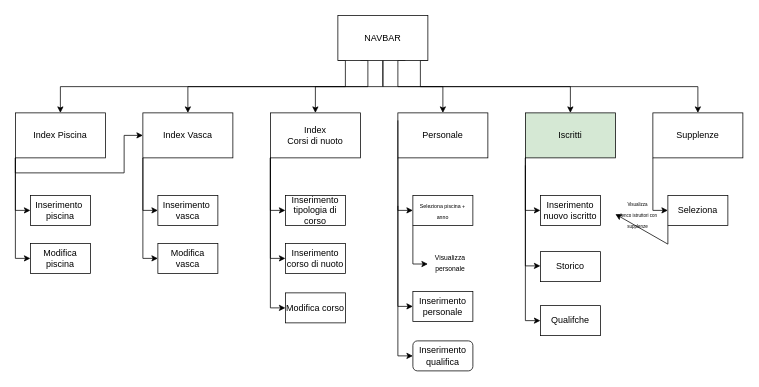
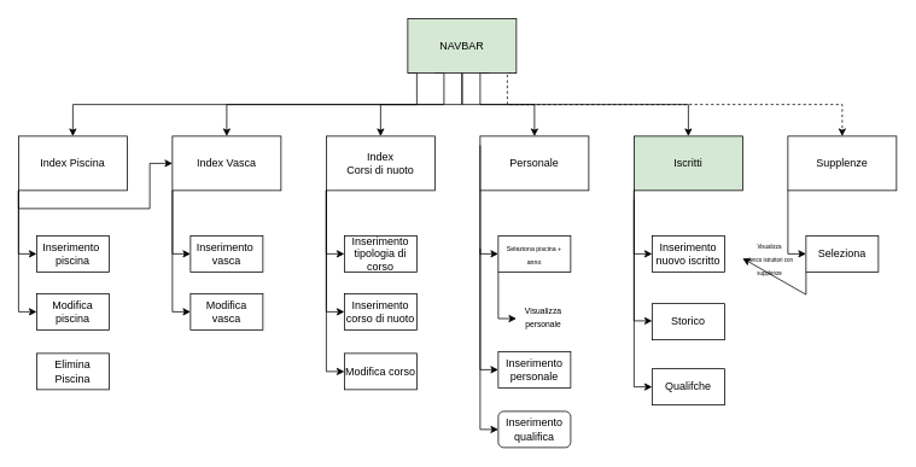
- <mxCell id="12" value="NAVBAR" style="rounded=0;whiteSpace=wrap;html=1;" vertex="1" parent="1"><mxGeometry x="450" y="20" width="120" height="60" as="geometry" /></mxCell>
+ <mxCell id="12" value="NAVBAR" style="rounded=0;whiteSpace=wrap;html=1;fillColor=#d5e8d4;" vertex="1" parent="1"><mxGeometry x="450" y="20" width="120" height="60" as="geometry" /></mxCell>
- <mxCell id="11" style="edgeStyle=orthogonalEdgeStyle;rounded=0;orthogonalLoop=1;jettySize=auto;html=1;exitX=1;exitY=1;exitDx=0;exitDy=0;entryX=0.5;entryY=0;entryDx=0;entryDy=0;" edge="1" parent="1" source="12" target="17"><mxGeometry relative="1" as="geometry"><Array as="points"><mxPoint x="560" y="80" /><mxPoint x="560" y="115" /><mxPoint x="930" y="115" /></Array></mxGeometry></mxCell>
+ <mxCell id="11" style="edgeStyle=orthogonalEdgeStyle;rounded=0;orthogonalLoop=1;jettySize=auto;html=1;exitX=1;exitY=1;exitDx=0;exitDy=0;entryX=0.5;entryY=0;entryDx=0;entryDy=0;dashed=1;" edge="1" parent="1" source="12" target="17"><mxGeometry relative="1" as="geometry"><Array as="points"><mxPoint x="560" y="80" /><mxPoint x="560" y="115" /><mxPoint x="930" y="115" /></Array></mxGeometry></mxCell>
+ <mxCell id="20" value="Elimina&lt;br&gt;Piscina" style="rounded=0;whiteSpace=wrap;html=1;" vertex="1" parent="1"><mxGeometry x="40" y="390" width="80" height="40" as="geometry" /></mxCell>
